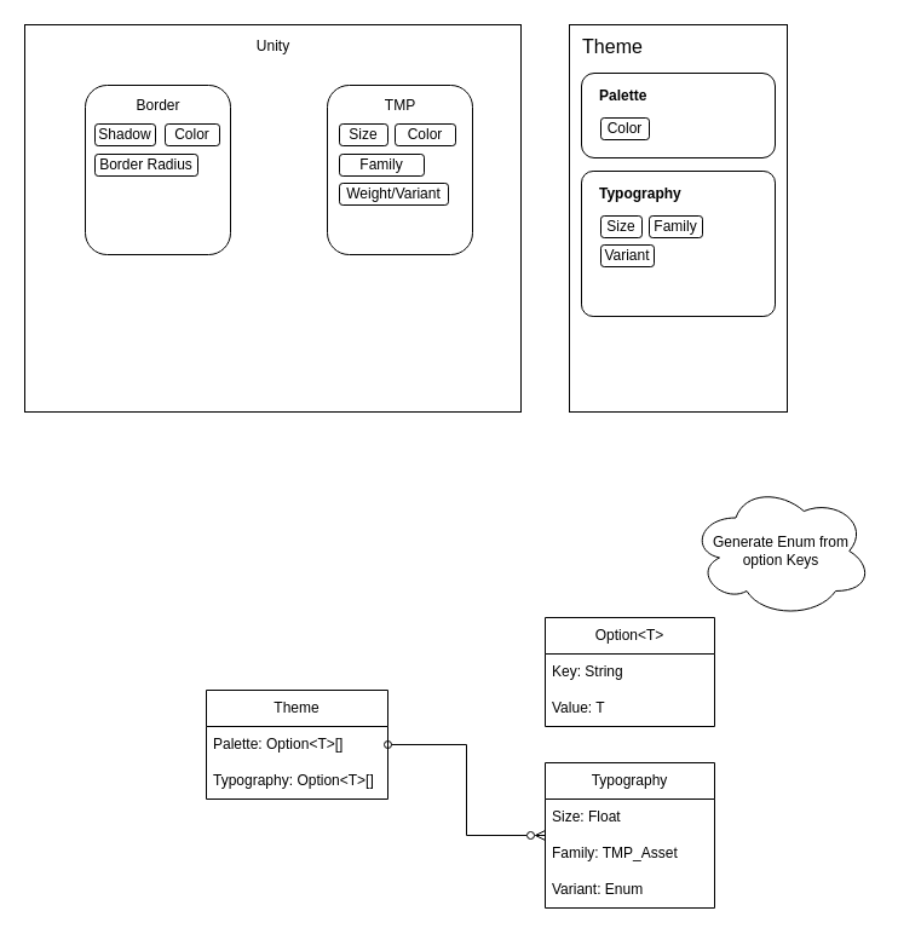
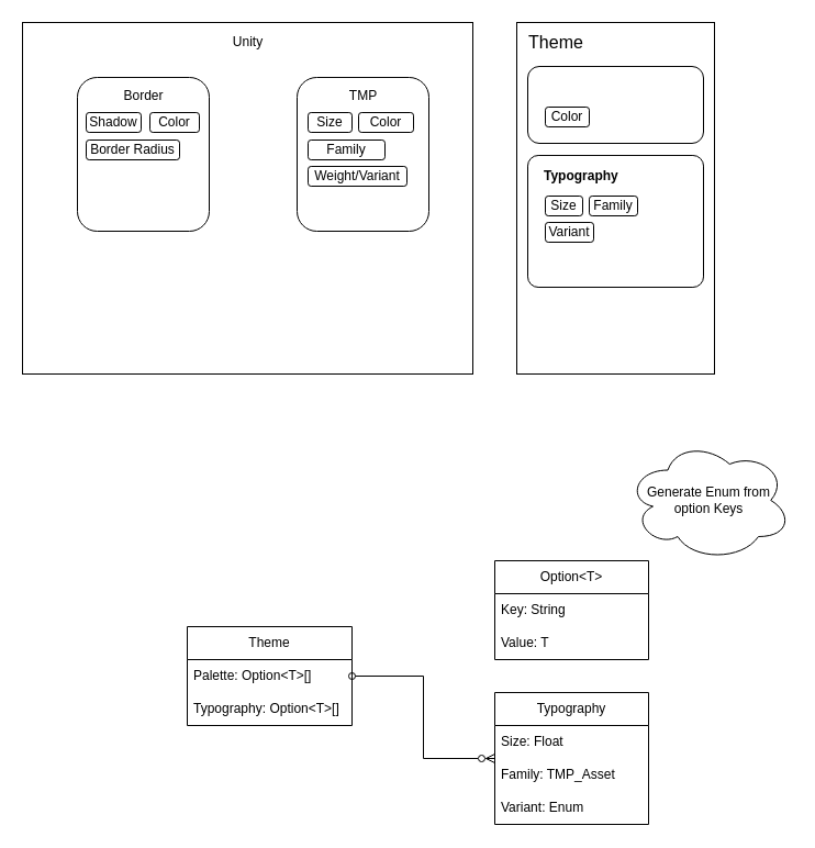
- <mxCell id="22" value="Palette" style="text;html=1;align=left;verticalAlign=middle;whiteSpace=wrap;rounded=0;fontStyle=1" vertex="1" parent="19"><mxGeometry x="13" y="4" width="60" height="30" as="geometry" /></mxCell>
